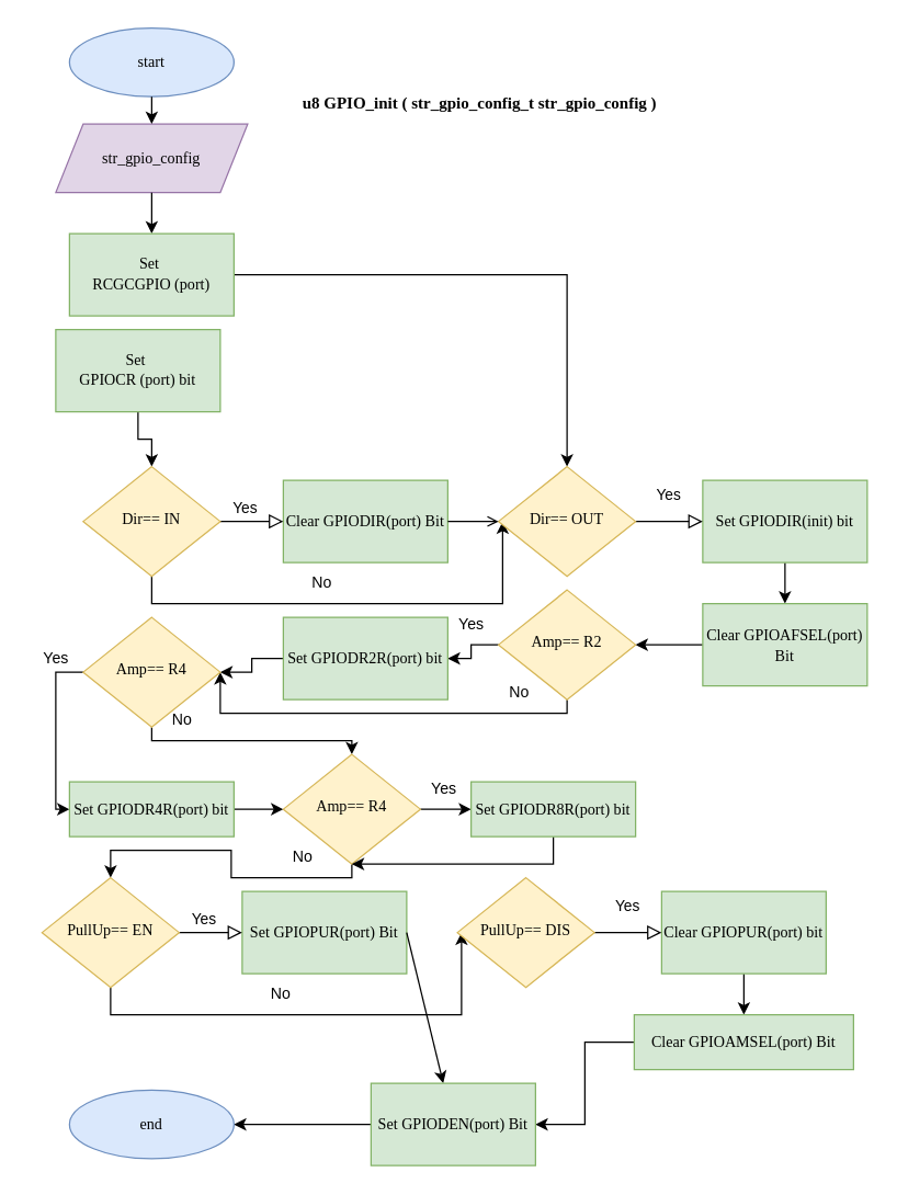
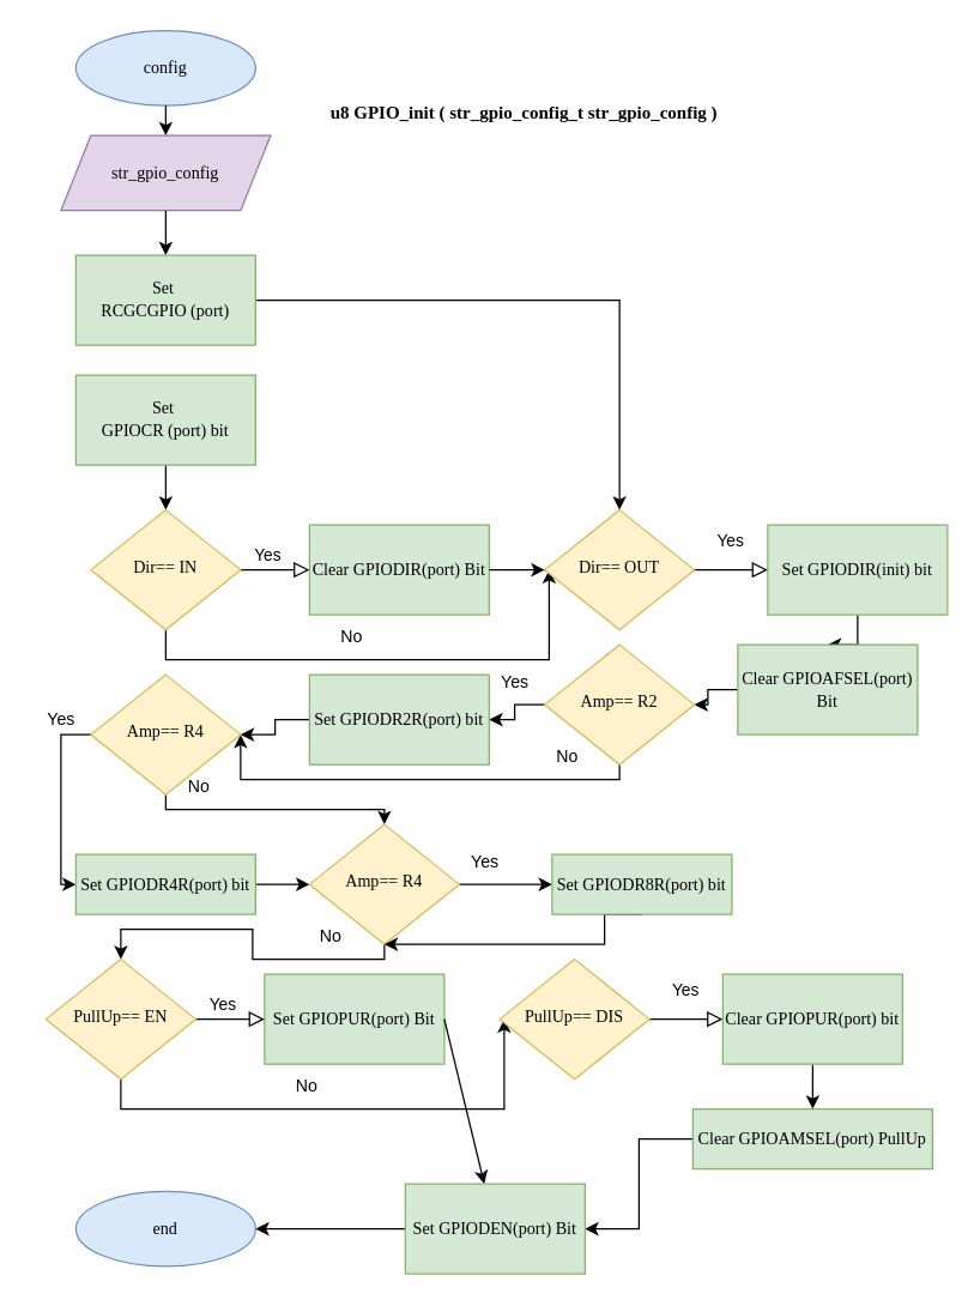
- <mxCell id="3" value="&lt;font style=&quot;font-size: 11.29px;&quot; face=&quot;calibri&quot;&gt;start&lt;/font&gt;" style="ellipse;whiteSpace=wrap;html=1;fillColor=#dae8fc;strokeColor=#6c8ebf;" vertex="1" parent="1"><mxGeometry x="50" y="20" width="120" height="50" as="geometry" /></mxCell>
+ <mxCell id="3" value="&lt;font style=&quot;font-size: 11.29px;&quot; face=&quot;calibri&quot;&gt;config&lt;/font&gt;" style="ellipse;whiteSpace=wrap;html=1;fillColor=#dae8fc;strokeColor=#6c8ebf;" vertex="1" parent="1"><mxGeometry x="50" y="20" width="120" height="50" as="geometry" /></mxCell>
- <mxCell id="10" value="&lt;div style=&quot;font-size: 11.29px;&quot;&gt;&lt;font style=&quot;font-size: 11.29px;&quot; face=&quot;calibri&quot;&gt;Set&amp;nbsp;&lt;/font&gt;&lt;/div&gt;&lt;font style=&quot;font-size: 11.29px;&quot; face=&quot;calibri&quot;&gt;&lt;font style=&quot;font-size: 11.29px;&quot;&gt;GPIOCR (port) bit&lt;/font&gt;&lt;br&gt;&lt;/font&gt;" style="rounded=0;whiteSpace=wrap;html=1;fillColor=#d5e8d4;strokeColor=#82b366;" vertex="1" parent="1"><mxGeometry x="40" y="240" width="120" height="60" as="geometry" /></mxCell>
+ <mxCell id="10" value="&lt;div style=&quot;font-size: 11.29px;&quot;&gt;&lt;font style=&quot;font-size: 11.29px;&quot; face=&quot;calibri&quot;&gt;Set&amp;nbsp;&lt;/font&gt;&lt;/div&gt;&lt;font style=&quot;font-size: 11.29px;&quot; face=&quot;calibri&quot;&gt;&lt;font style=&quot;font-size: 11.29px;&quot;&gt;GPIOCR (port) bit&lt;/font&gt;&lt;br&gt;&lt;/font&gt;" style="rounded=0;whiteSpace=wrap;html=1;fillColor=#d5e8d4;strokeColor=#82b366;" vertex="1" parent="1"><mxGeometry x="50" y="250" width="120" height="60" as="geometry" /></mxCell>
- <mxCell id="19" value="" style="endArrow=open;html=1;rounded=0;entryX=0;entryY=0.5;entryDx=0;entryDy=0;exitX=1;exitY=0.5;exitDx=0;exitDy=0;" edge="1" parent="1" source="11" target="18"><mxGeometry width="50" height="50" relative="1" as="geometry"><mxPoint x="266" y="420" as="sourcePoint" /><mxPoint x="316" y="370" as="targetPoint" /></mxGeometry></mxCell>
+ <mxCell id="19" value="" style="endArrow=classic;html=1;rounded=0;entryX=0;entryY=0.5;entryDx=0;entryDy=0;exitX=1;exitY=0.5;exitDx=0;exitDy=0;" edge="1" parent="1" source="11" target="18"><mxGeometry width="50" height="50" relative="1" as="geometry"><mxPoint x="266" y="420" as="sourcePoint" /><mxPoint x="316" y="370" as="targetPoint" /></mxGeometry></mxCell>
- <mxCell id="22" value="&lt;div style=&quot;&quot;&gt;&lt;font style=&quot;font-size: 11.29px;&quot; face=&quot;calibri&quot;&gt;Clear GPIOAFSEL(port) Bit&lt;/font&gt;&lt;/div&gt;" style="rounded=0;whiteSpace=wrap;html=1;fillColor=#d5e8d4;strokeColor=#82b366;" vertex="1" parent="1"><mxGeometry x="512" y="440" width="120" height="60" as="geometry" /></mxCell>
+ <mxCell id="22" value="&lt;div style=&quot;&quot;&gt;&lt;font style=&quot;font-size: 11.29px;&quot; face=&quot;calibri&quot;&gt;Clear GPIOAFSEL(port) Bit&lt;/font&gt;&lt;/div&gt;" style="rounded=0;whiteSpace=wrap;html=1;fillColor=#d5e8d4;strokeColor=#82b366;" vertex="1" parent="1"><mxGeometry x="492" y="430" width="120" height="60" as="geometry" /></mxCell>
- <mxCell id="41" value="&lt;div style=&quot;&quot;&gt;&lt;font style=&quot;font-size: 11.29px;&quot; face=&quot;calibri&quot;&gt;Set GPIODR8R(port) bit&lt;/font&gt;&lt;br&gt;&lt;/div&gt;" style="rounded=0;whiteSpace=wrap;html=1;fillColor=#d5e8d4;strokeColor=#82b366;" vertex="1" parent="1"><mxGeometry x="343" y="570" width="120" height="40" as="geometry" /></mxCell>
+ <mxCell id="41" value="&lt;div style=&quot;&quot;&gt;&lt;font style=&quot;font-size: 11.29px;&quot; face=&quot;calibri&quot;&gt;Set GPIODR8R(port) bit&lt;/font&gt;&lt;br&gt;&lt;/div&gt;" style="rounded=0;whiteSpace=wrap;html=1;fillColor=#d5e8d4;strokeColor=#82b366;" vertex="1" parent="1"><mxGeometry x="368" y="570" width="120" height="40" as="geometry" /></mxCell>
- <mxCell id="55" value="&lt;div style=&quot;&quot;&gt;&lt;font style=&quot;font-size: 11.29px;&quot; face=&quot;calibri&quot;&gt;Clear GPIOAMSEL(port) Bit&lt;/font&gt;&lt;/div&gt;" style="rounded=0;whiteSpace=wrap;html=1;fillColor=#d5e8d4;strokeColor=#82b366;" vertex="1" parent="1"><mxGeometry x="462" y="740" width="160" height="40" as="geometry" /></mxCell>
+ <mxCell id="55" value="&lt;div style=&quot;&quot;&gt;&lt;font style=&quot;font-size: 11.29px;&quot; face=&quot;calibri&quot;&gt;Clear GPIOAMSEL(port) PullUp&lt;/font&gt;&lt;/div&gt;" style="rounded=0;whiteSpace=wrap;html=1;fillColor=#d5e8d4;strokeColor=#82b366;" vertex="1" parent="1"><mxGeometry x="462" y="740" width="160" height="40" as="geometry" /></mxCell>
